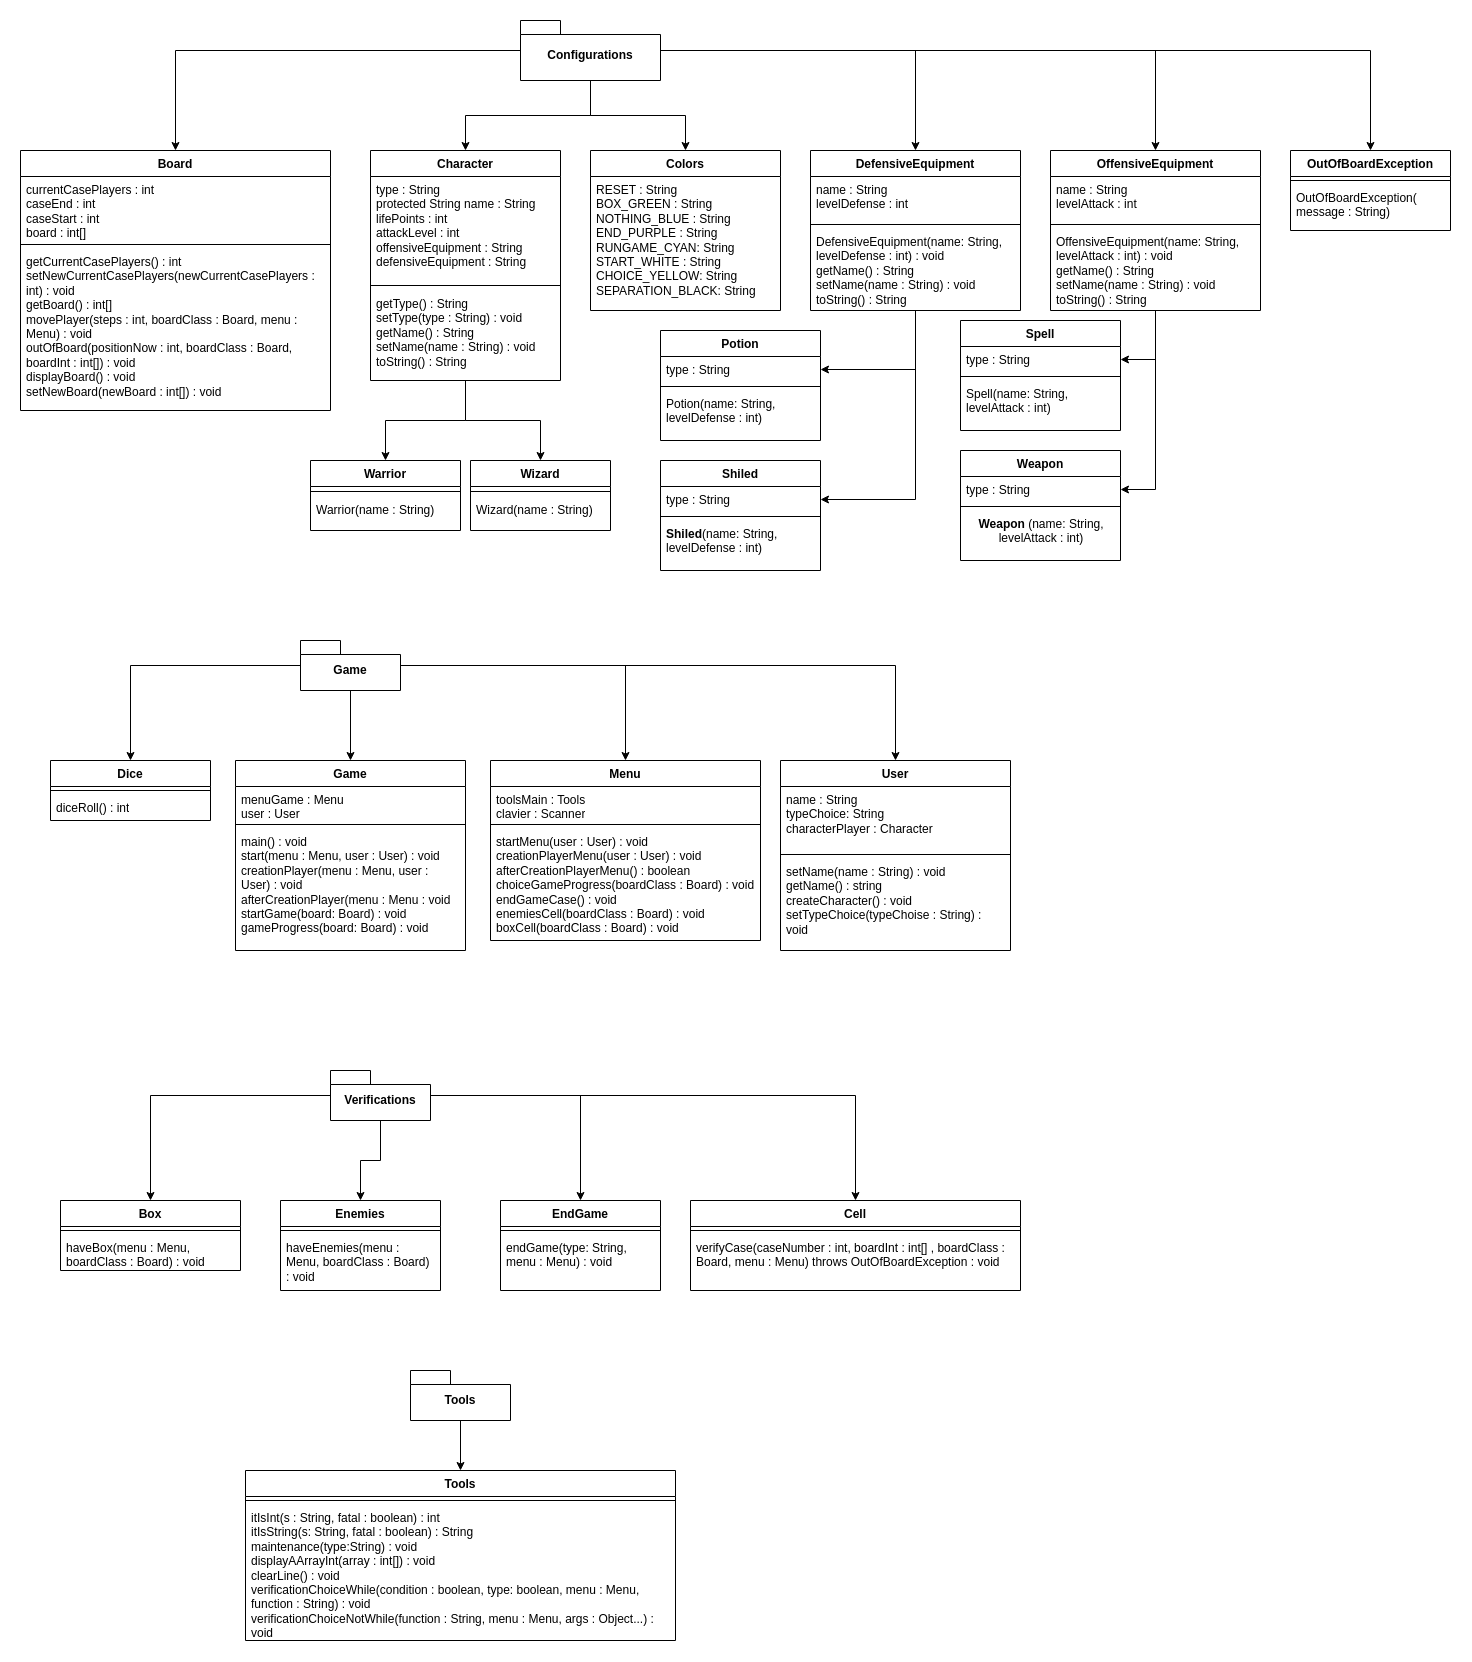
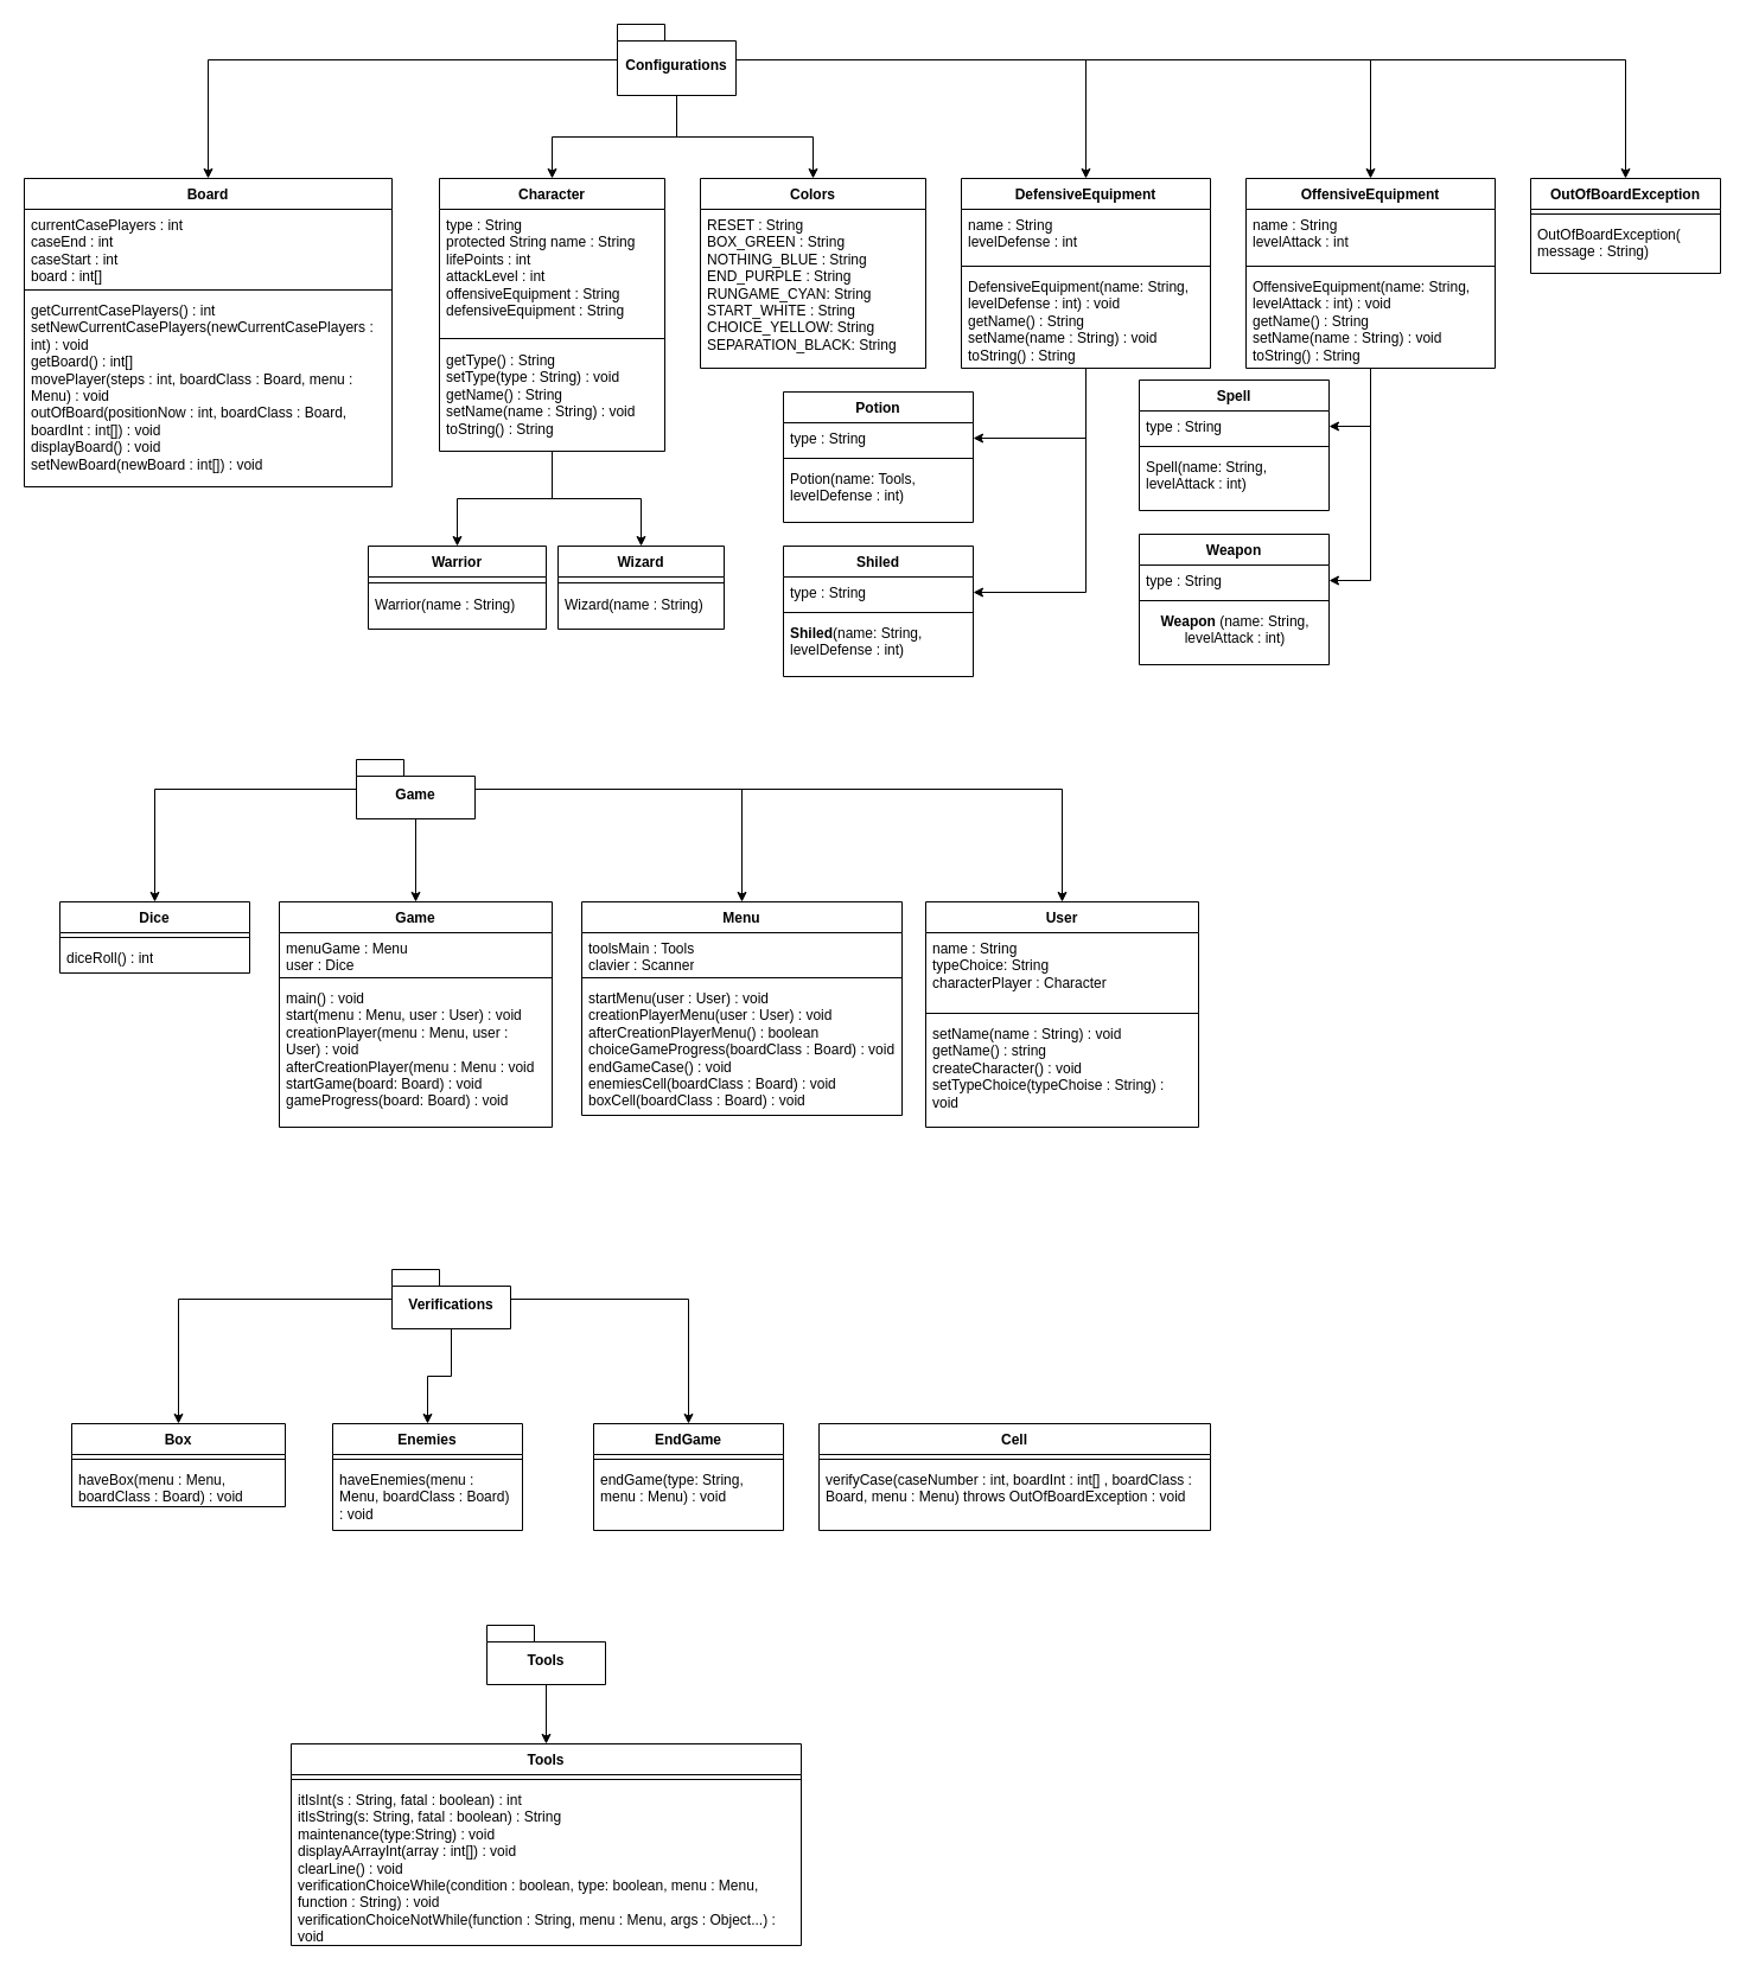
- <mxCell id="12" value="Configurations" style="shape=folder;fontStyle=1;spacingTop=10;tabWidth=40;tabHeight=14;tabPosition=left;html=1;whiteSpace=wrap;" parent="1" vertex="1"><mxGeometry x="520" y="20" width="140" height="60" as="geometry" /></mxCell>
+ <mxCell id="12" value="Configurations" style="shape=folder;fontStyle=1;spacingTop=10;tabWidth=40;tabHeight=14;tabPosition=left;html=1;whiteSpace=wrap;" parent="1" vertex="1"><mxGeometry x="520" y="20" width="100" height="60" as="geometry" /></mxCell>
- <mxCell id="71" value="Potion(name: String, levelDefense : int)" style="text;strokeColor=none;fillColor=none;align=left;verticalAlign=top;spacingLeft=4;spacingRight=4;overflow=hidden;rotatable=0;points=[[0,0.5],[1,0.5]];portConstraint=eastwest;whiteSpace=wrap;html=1;" vertex="1" parent="68"><mxGeometry y="60" width="160" height="50" as="geometry" /></mxCell>
+ <mxCell id="71" value="Potion(name: Tools, levelDefense : int)" style="text;strokeColor=none;fillColor=none;align=left;verticalAlign=top;spacingLeft=4;spacingRight=4;overflow=hidden;rotatable=0;points=[[0,0.5],[1,0.5]];portConstraint=eastwest;whiteSpace=wrap;html=1;" vertex="1" parent="68"><mxGeometry y="60" width="160" height="50" as="geometry" /></mxCell>
- <mxCell id="22" value="menuGame : Menu&lt;div&gt;user : User&lt;/div&gt;" style="text;strokeColor=none;fillColor=none;align=left;verticalAlign=top;spacingLeft=4;spacingRight=4;overflow=hidden;rotatable=0;points=[[0,0.5],[1,0.5]];portConstraint=eastwest;whiteSpace=wrap;html=1;" parent="21" vertex="1"><mxGeometry y="26" width="230" height="34" as="geometry" /></mxCell>
+ <mxCell id="22" value="menuGame : Menu&lt;div&gt;user : Dice&lt;/div&gt;" style="text;strokeColor=none;fillColor=none;align=left;verticalAlign=top;spacingLeft=4;spacingRight=4;overflow=hidden;rotatable=0;points=[[0,0.5],[1,0.5]];portConstraint=eastwest;whiteSpace=wrap;html=1;" parent="21" vertex="1"><mxGeometry y="26" width="230" height="34" as="geometry" /></mxCell>
- <mxCell id="31" style="edgeStyle=orthogonalEdgeStyle;rounded=0;orthogonalLoop=1;jettySize=auto;html=1;entryX=0.5;entryY=0;entryDx=0;entryDy=0;" parent="1" source="32" target="39" edge="1"><mxGeometry relative="1" as="geometry" /></mxCell>
